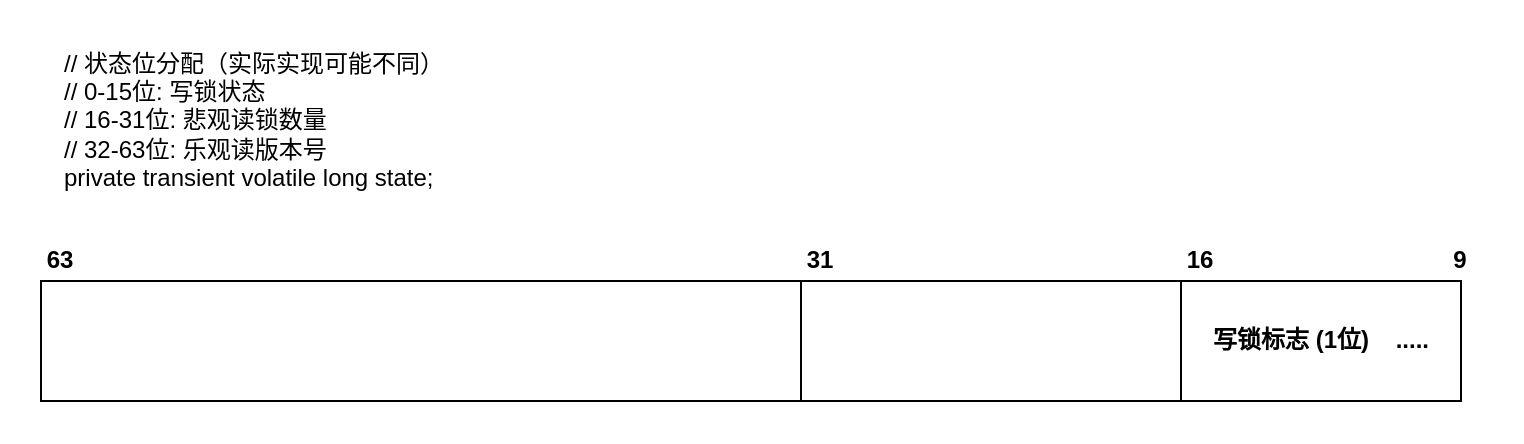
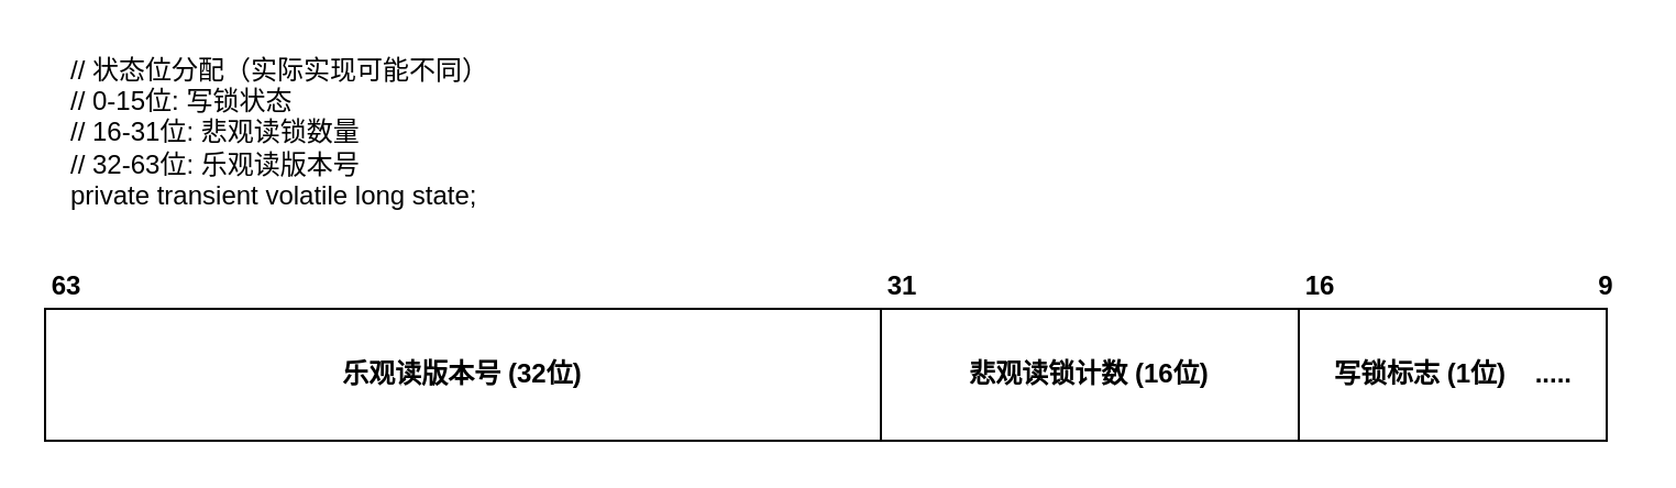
+ <mxCell id="5" value="&lt;b&gt;乐观读版本号 (32位)&lt;/b&gt;" style="text;strokeColor=none;align=center;fillColor=none;html=1;verticalAlign=middle;whiteSpace=wrap;rounded=0;" vertex="1" parent="1"><mxGeometry x="150" y="155" width="120" height="30" as="geometry" /></mxCell>
+ <mxCell id="6" value="&lt;b&gt;悲观读锁计数 (16位)&lt;/b&gt;" style="text;strokeColor=none;align=center;fillColor=none;html=1;verticalAlign=middle;whiteSpace=wrap;rounded=0;" vertex="1" parent="1"><mxGeometry x="435" y="155" width="120" height="30" as="geometry" /></mxCell>
